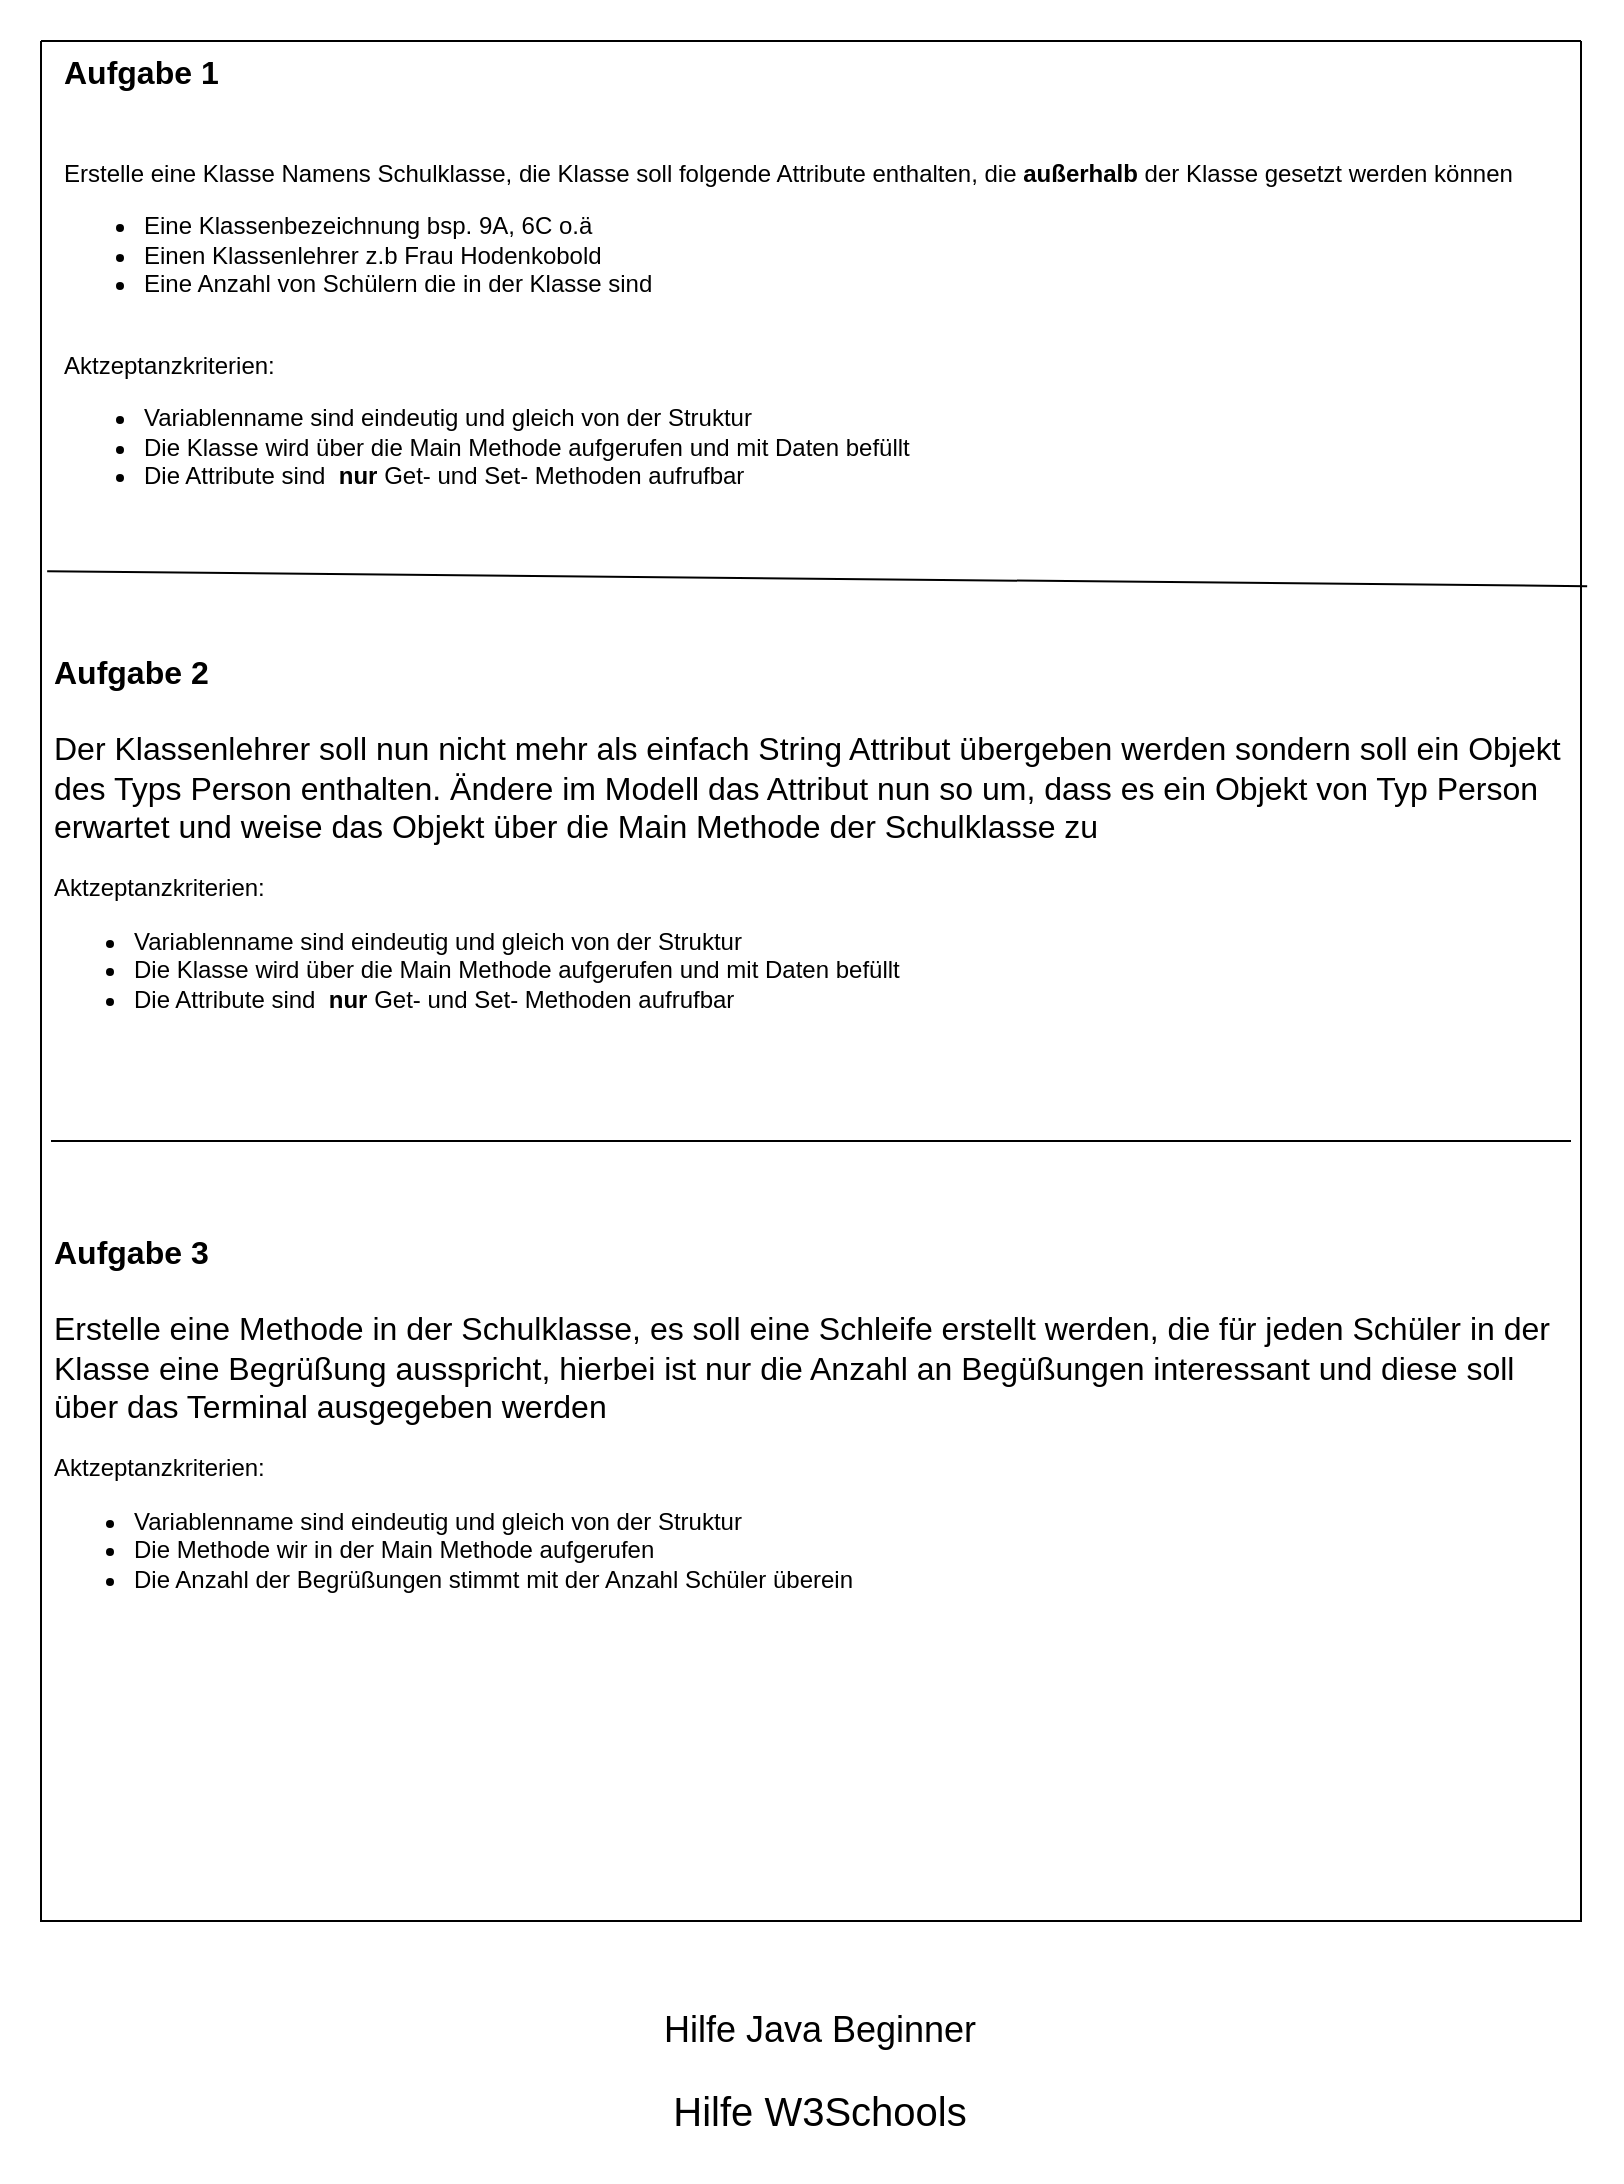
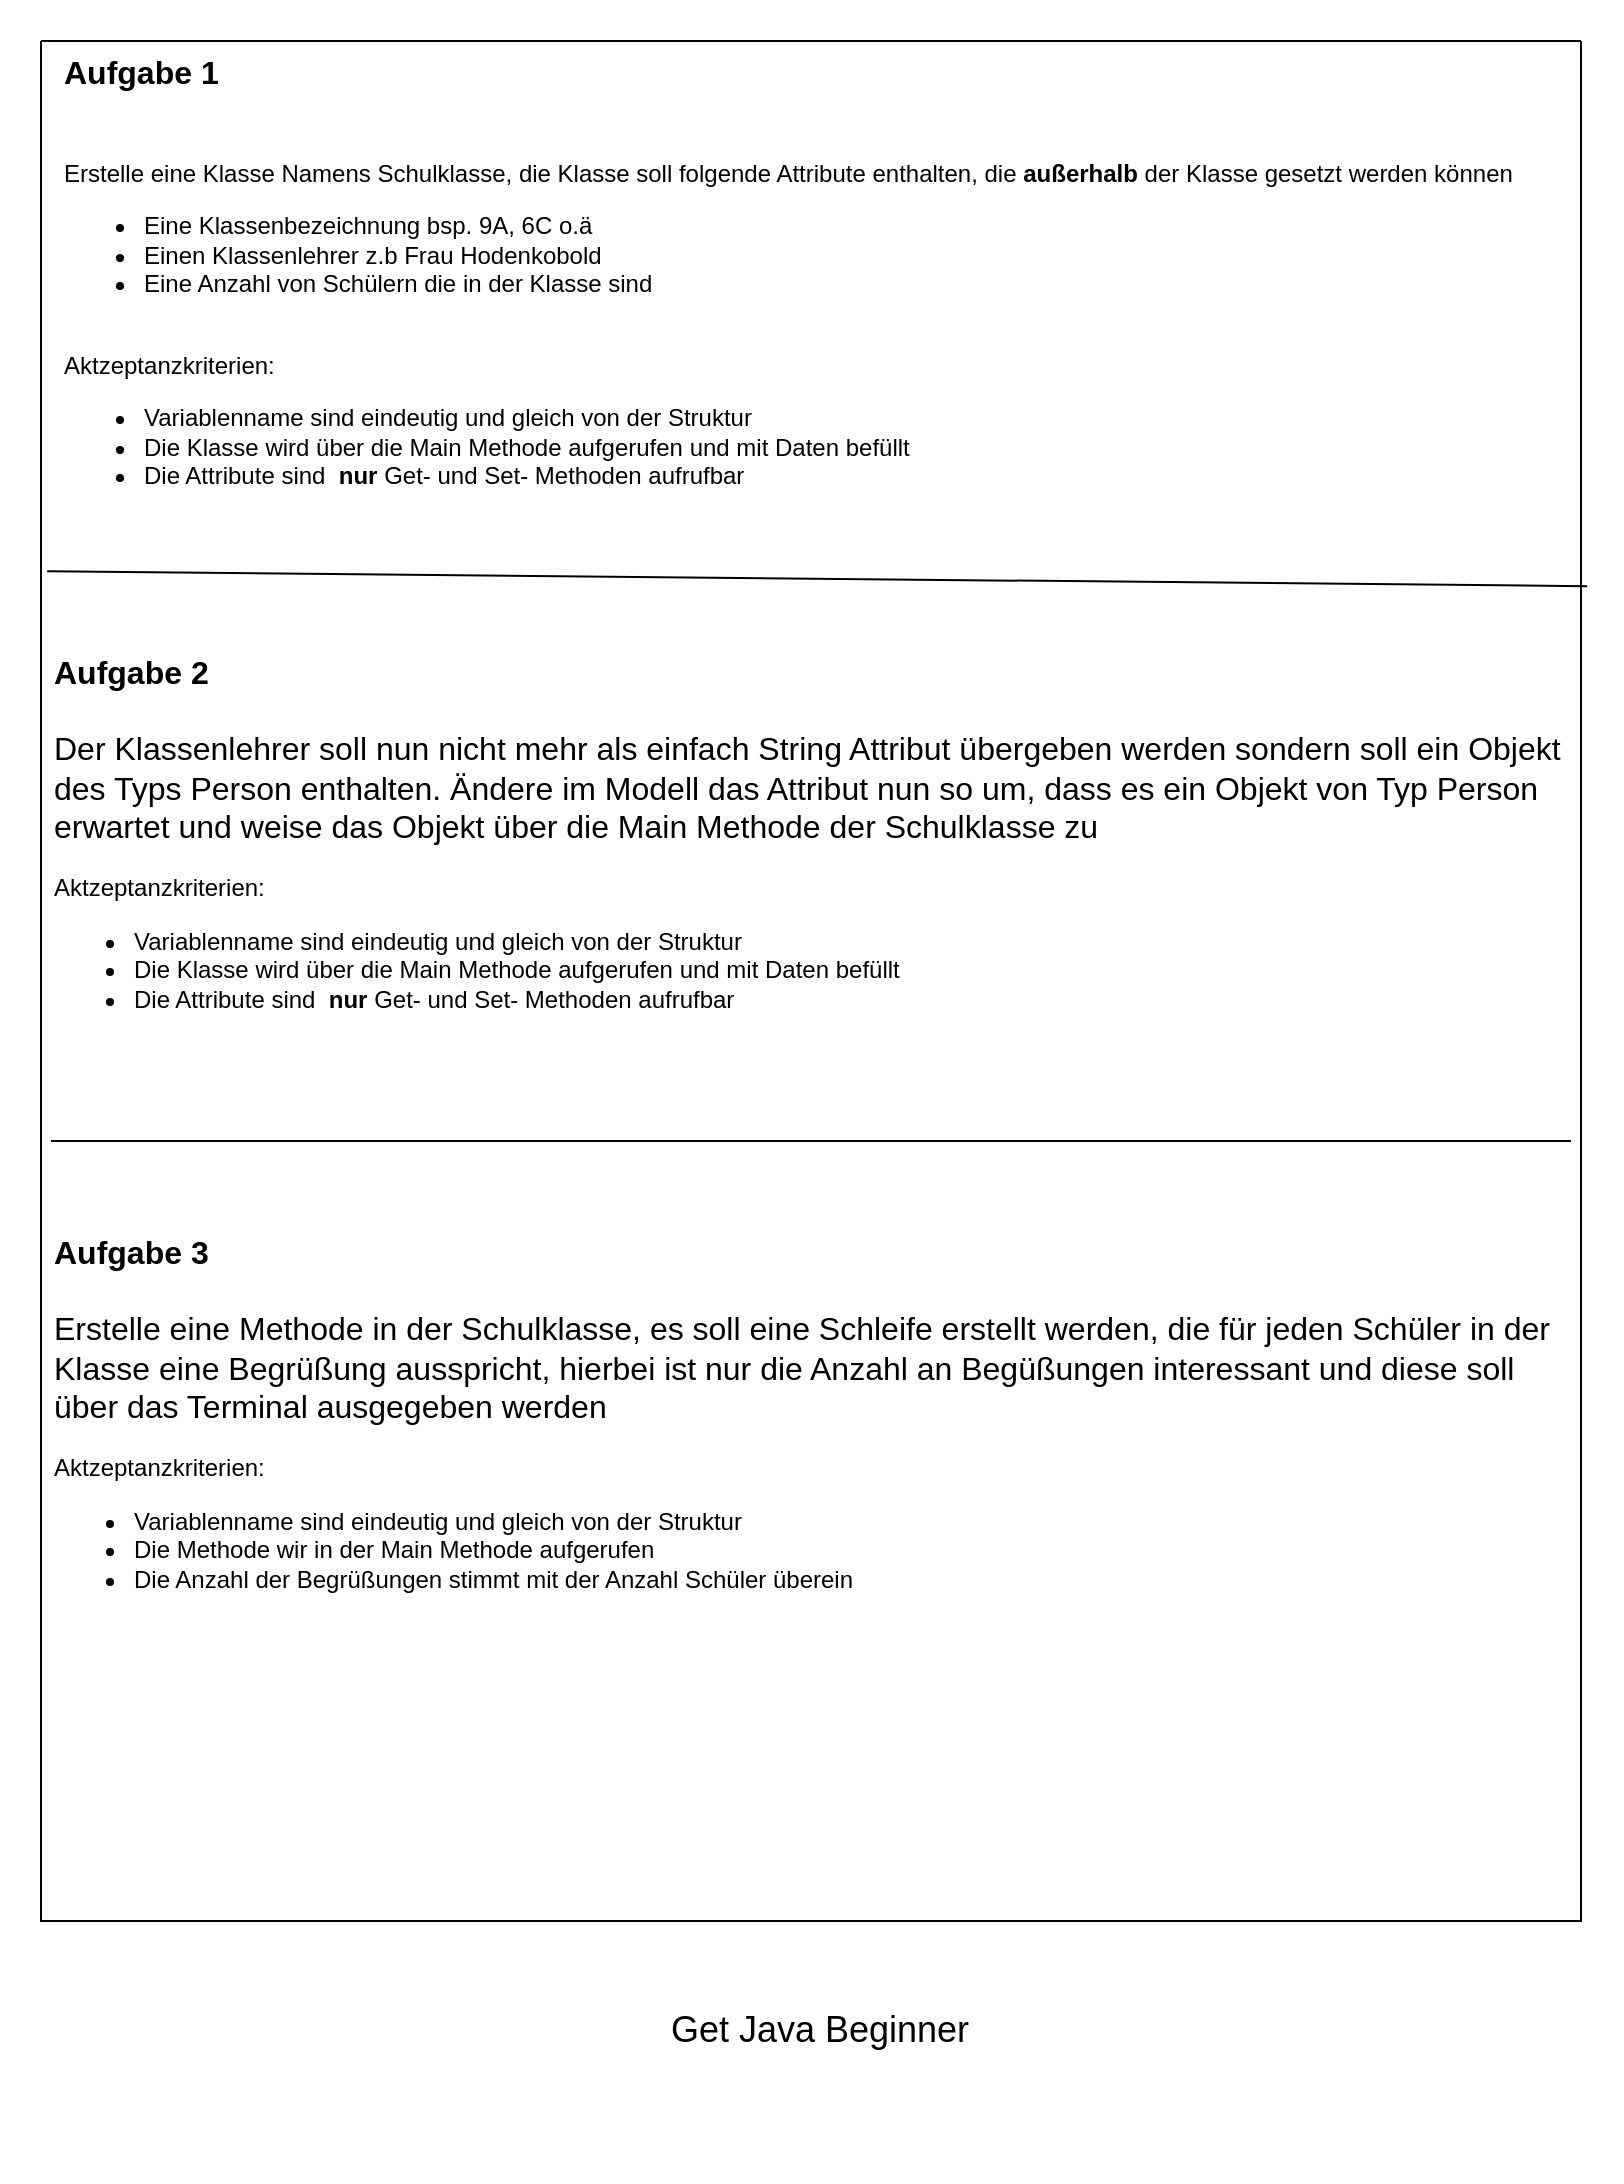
- <mxCell id="8" value="&lt;font style=&quot;font-size: 18px;&quot;&gt;Hilfe Java Beginner&lt;/font&gt;" style="text;html=1;align=center;verticalAlign=middle;whiteSpace=wrap;rounded=0;" vertex="1" parent="1"><mxGeometry x="185" y="1000" width="450" height="30" as="geometry" /></mxCell>
+ <mxCell id="8" value="&lt;font style=&quot;font-size: 18px;&quot;&gt;Get Java Beginner&lt;/font&gt;" style="text;html=1;align=center;verticalAlign=middle;whiteSpace=wrap;rounded=0;" vertex="1" parent="1"><mxGeometry x="185" y="1000" width="450" height="30" as="geometry" /></mxCell>
- <mxCell id="9" value="&lt;font style=&quot;font-size: 20px;&quot;&gt;Hilfe W3Schools&lt;/font&gt;" style="text;html=1;align=center;verticalAlign=middle;whiteSpace=wrap;rounded=0;" vertex="1" parent="1"><mxGeometry x="185" y="1040" width="450" height="30" as="geometry" /></mxCell>
